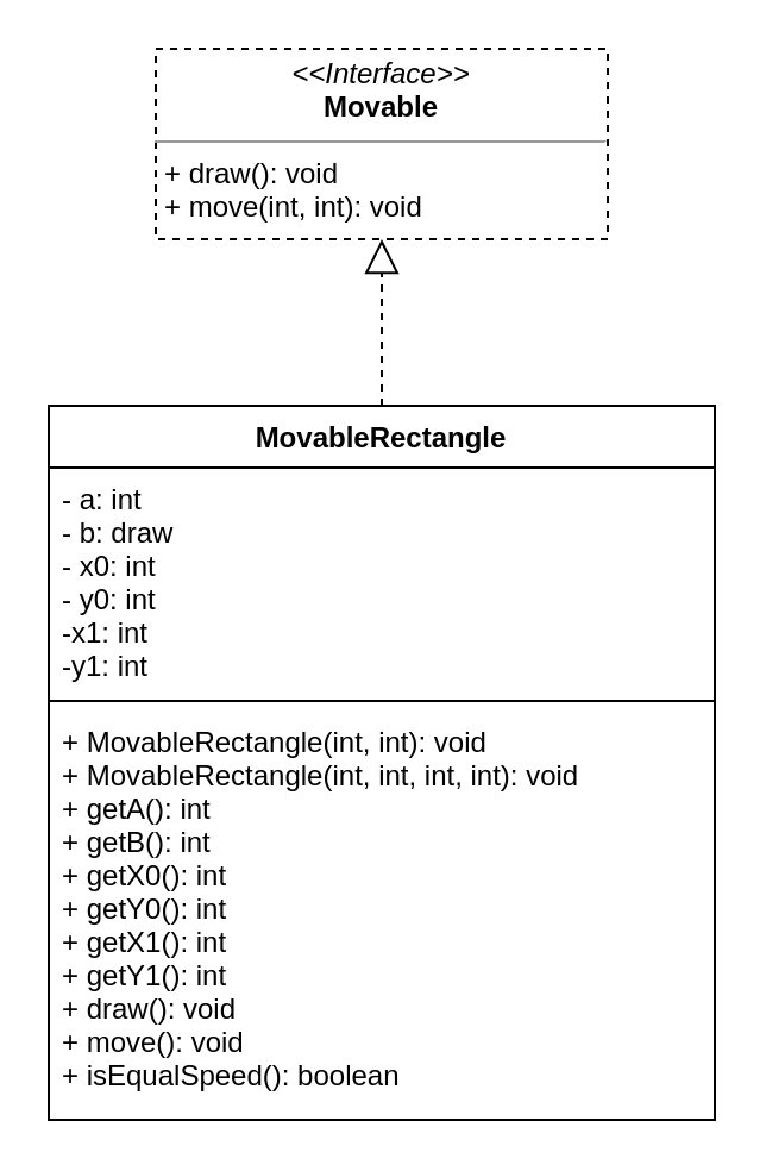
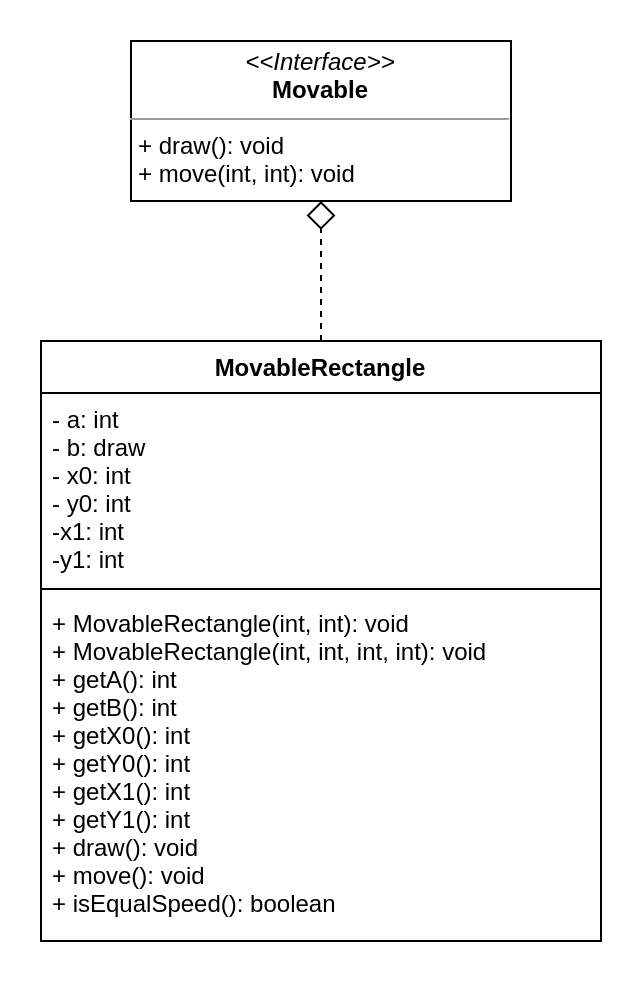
- <mxCell id="2" value="&lt;p style=&quot;margin: 0px ; margin-top: 4px ; text-align: center&quot;&gt;&lt;i&gt;&amp;lt;&amp;lt;Interface&amp;gt;&amp;gt;&lt;/i&gt;&lt;br&gt;&lt;b&gt;Movable&lt;/b&gt;&lt;/p&gt;&lt;hr size=&quot;1&quot;&gt;&lt;p style=&quot;margin: 0px ; margin-left: 4px&quot;&gt;+ draw(): void&lt;br&gt;+ move(int, int): void&lt;/p&gt;" style="verticalAlign=top;align=left;overflow=fill;fontSize=12;fontFamily=Helvetica;html=1;dashed=1;" vertex="1" parent="1"><mxGeometry x="65" y="20" width="190" height="80" as="geometry" /></mxCell>
+ <mxCell id="2" value="&lt;p style=&quot;margin: 0px ; margin-top: 4px ; text-align: center&quot;&gt;&lt;i&gt;&amp;lt;&amp;lt;Interface&amp;gt;&amp;gt;&lt;/i&gt;&lt;br&gt;&lt;b&gt;Movable&lt;/b&gt;&lt;/p&gt;&lt;hr size=&quot;1&quot;&gt;&lt;p style=&quot;margin: 0px ; margin-left: 4px&quot;&gt;+ draw(): void&lt;br&gt;+ move(int, int): void&lt;/p&gt;" style="verticalAlign=top;align=left;overflow=fill;fontSize=12;fontFamily=Helvetica;html=1;" vertex="1" parent="1"><mxGeometry x="65" y="20" width="190" height="80" as="geometry" /></mxCell>
- <mxCell id="3" value="" style="endArrow=block;dashed=1;endFill=0;endSize=12;html=1;entryX=0.5;entryY=1;entryDx=0;entryDy=0;exitX=0.5;exitY=0;exitDx=0;exitDy=0;" edge="1" parent="1" source="4" target="2"><mxGeometry width="160" relative="1" as="geometry"><mxPoint x="255" y="360" as="sourcePoint" /><mxPoint x="415" y="360" as="targetPoint" /></mxGeometry></mxCell>
+ <mxCell id="3" value="" style="endArrow=diamond;dashed=1;endFill=0;endSize=12;html=1;entryX=0.5;entryY=1;entryDx=0;entryDy=0;exitX=0.5;exitY=0;exitDx=0;exitDy=0;" edge="1" parent="1" source="4" target="2"><mxGeometry width="160" relative="1" as="geometry"><mxPoint x="255" y="360" as="sourcePoint" /><mxPoint x="415" y="360" as="targetPoint" /></mxGeometry></mxCell>
